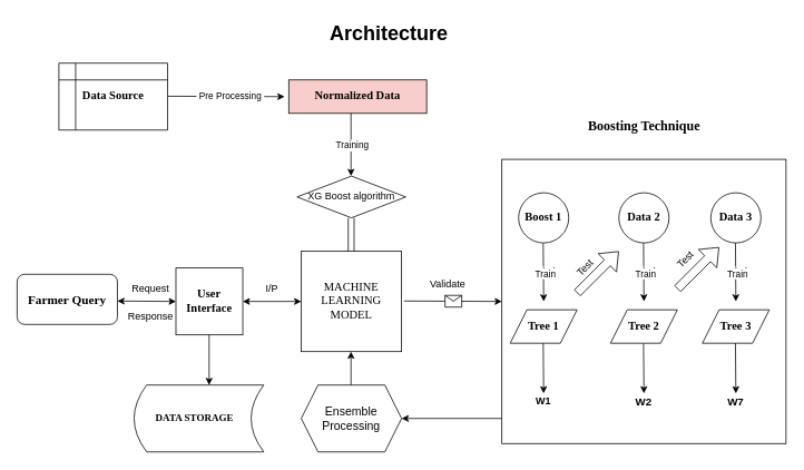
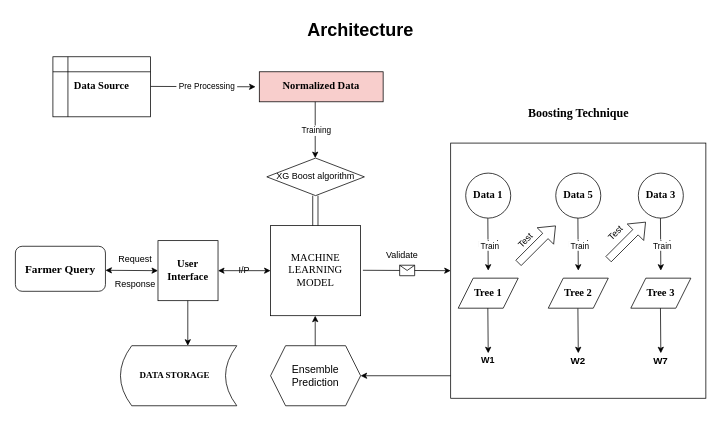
- <mxCell id="54" value="&lt;h1 style=&quot;&quot;&gt;Architecture&lt;br&gt;&lt;/h1&gt;" style="text;html=1;strokeColor=none;fillColor=none;spacing=5;spacingTop=-20;whiteSpace=wrap;overflow=hidden;rounded=0;align=center;" vertex="1" parent="1"><mxGeometry x="205" y="20" width="520" height="50" as="geometry" /></mxCell>
+ <mxCell id="54" value="&lt;h1 style=&quot;&quot;&gt;Architecture&lt;br&gt;&lt;/h1&gt;" style="text;html=1;strokeColor=none;fillColor=none;spacing=5;spacingTop=-20;whiteSpace=wrap;overflow=hidden;rounded=0;align=center;" vertex="1" parent="1"><mxGeometry x="220" y="20" width="520" height="50" as="geometry" /></mxCell>
- <mxCell id="34" value="&lt;b&gt;&lt;font style=&quot;font-size: 14px;&quot; face=&quot;Times New Roman&quot;&gt;Boost 1&lt;/font&gt;&lt;/b&gt;" style="ellipse;whiteSpace=wrap;html=1;aspect=fixed;" parent="1" vertex="1"><mxGeometry x="620" y="230" width="60" height="60" as="geometry" /></mxCell>
+ <mxCell id="34" value="&lt;b&gt;&lt;font style=&quot;font-size: 14px;&quot; face=&quot;Times New Roman&quot;&gt;Data 1&lt;/font&gt;&lt;/b&gt;" style="ellipse;whiteSpace=wrap;html=1;aspect=fixed;" parent="1" vertex="1"><mxGeometry x="620" y="230" width="60" height="60" as="geometry" /></mxCell>
- <mxCell id="22" value="&lt;b&gt;&lt;font style=&quot;font-size: 14px;&quot; face=&quot;Times New Roman&quot;&gt;Data 2&lt;/font&gt;&lt;/b&gt;" style="ellipse;whiteSpace=wrap;html=1;aspect=fixed;" parent="1" vertex="1"><mxGeometry x="740" y="230" width="60" height="60" as="geometry" /></mxCell>
+ <mxCell id="22" value="&lt;b&gt;&lt;font style=&quot;font-size: 14px;&quot; face=&quot;Times New Roman&quot;&gt;Data 5&lt;/font&gt;&lt;/b&gt;" style="ellipse;whiteSpace=wrap;html=1;aspect=fixed;" parent="1" vertex="1"><mxGeometry x="740" y="230" width="60" height="60" as="geometry" /></mxCell>
- <mxCell id="51" value="I/P" style="text;html=1;strokeColor=none;fillColor=none;align=center;verticalAlign=middle;whiteSpace=wrap;rounded=0;" parent="1" vertex="1"><mxGeometry x="305" y="335" width="40" height="20" as="geometry" /></mxCell>
+ <mxCell id="51" value="I/P" style="text;html=1;strokeColor=none;fillColor=none;align=center;verticalAlign=middle;whiteSpace=wrap;rounded=0;" parent="1" vertex="1"><mxGeometry x="305" y="350" width="40" height="20" as="geometry" /></mxCell>
- <mxCell id="46" value="&lt;font style=&quot;font-size: 14px;&quot;&gt;Ensemble Processing&lt;/font&gt;" style="shape=hexagon;perimeter=hexagonPerimeter2;whiteSpace=wrap;html=1;fixedSize=1;" parent="1" vertex="1"><mxGeometry x="360" y="460" width="120" height="80" as="geometry" /></mxCell>
+ <mxCell id="46" value="&lt;font style=&quot;font-size: 14px;&quot;&gt;Ensemble Prediction&lt;/font&gt;" style="shape=hexagon;perimeter=hexagonPerimeter2;whiteSpace=wrap;html=1;fixedSize=1;" parent="1" vertex="1"><mxGeometry x="360" y="460" width="120" height="80" as="geometry" /></mxCell>
